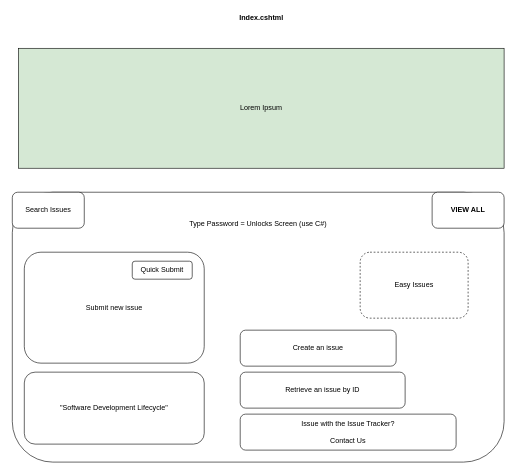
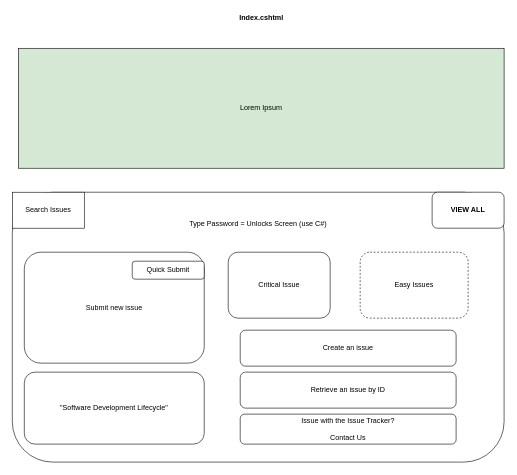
- <mxCell id="10" value="Search Issues" style="rounded=1;whiteSpace=wrap;html=1;" vertex="1" parent="1"><mxGeometry x="20" y="320" width="120" height="60" as="geometry" /></mxCell>
+ <mxCell id="10" value="Search Issues" style="whiteSpace=wrap;html=1;rounded=0;" vertex="1" parent="1"><mxGeometry x="20" y="320" width="120" height="60" as="geometry" /></mxCell>
- <mxCell id="8" value="Quick Submit" style="rounded=1;whiteSpace=wrap;html=1;" vertex="1" parent="1"><mxGeometry x="220" y="435" width="100" height="30" as="geometry" /></mxCell>
+ <mxCell id="8" value="Quick Submit" style="rounded=1;whiteSpace=wrap;html=1;" vertex="1" parent="1"><mxGeometry x="220" y="435" width="120" height="30" as="geometry" /></mxCell>
+ <mxCell id="5" value="Critical Issue" style="rounded=1;whiteSpace=wrap;html=1;" vertex="1" parent="1"><mxGeometry x="380" y="420" width="170" height="110" as="geometry" /></mxCell>
- <mxCell id="11" value="Create an issue" style="rounded=1;whiteSpace=wrap;html=1;" vertex="1" parent="1"><mxGeometry x="400" y="550" width="260" height="60" as="geometry" /></mxCell>
+ <mxCell id="11" value="Create an issue" style="rounded=1;whiteSpace=wrap;html=1;" vertex="1" parent="1"><mxGeometry x="400" y="550" width="360" height="60" as="geometry" /></mxCell>
- <mxCell id="12" value="Retrieve an issue by ID" style="rounded=1;whiteSpace=wrap;html=1;" vertex="1" parent="1"><mxGeometry x="400" y="620" width="275" height="60" as="geometry" /></mxCell>
+ <mxCell id="12" value="Retrieve an issue by ID" style="rounded=1;whiteSpace=wrap;html=1;" vertex="1" parent="1"><mxGeometry x="400" y="620" width="360" height="60" as="geometry" /></mxCell>
- <mxCell id="13" value="Issue with the Issue Tracker?&lt;br&gt;&lt;br&gt;Contact Us" style="rounded=1;whiteSpace=wrap;html=1;" vertex="1" parent="1"><mxGeometry x="400" y="690" width="360" height="60" as="geometry" /></mxCell>
+ <mxCell id="13" value="Issue with the Issue Tracker?&lt;br&gt;&lt;br&gt;Contact Us" style="rounded=1;whiteSpace=wrap;html=1;" vertex="1" parent="1"><mxGeometry x="400" y="690" width="360" height="50" as="geometry" /></mxCell>
